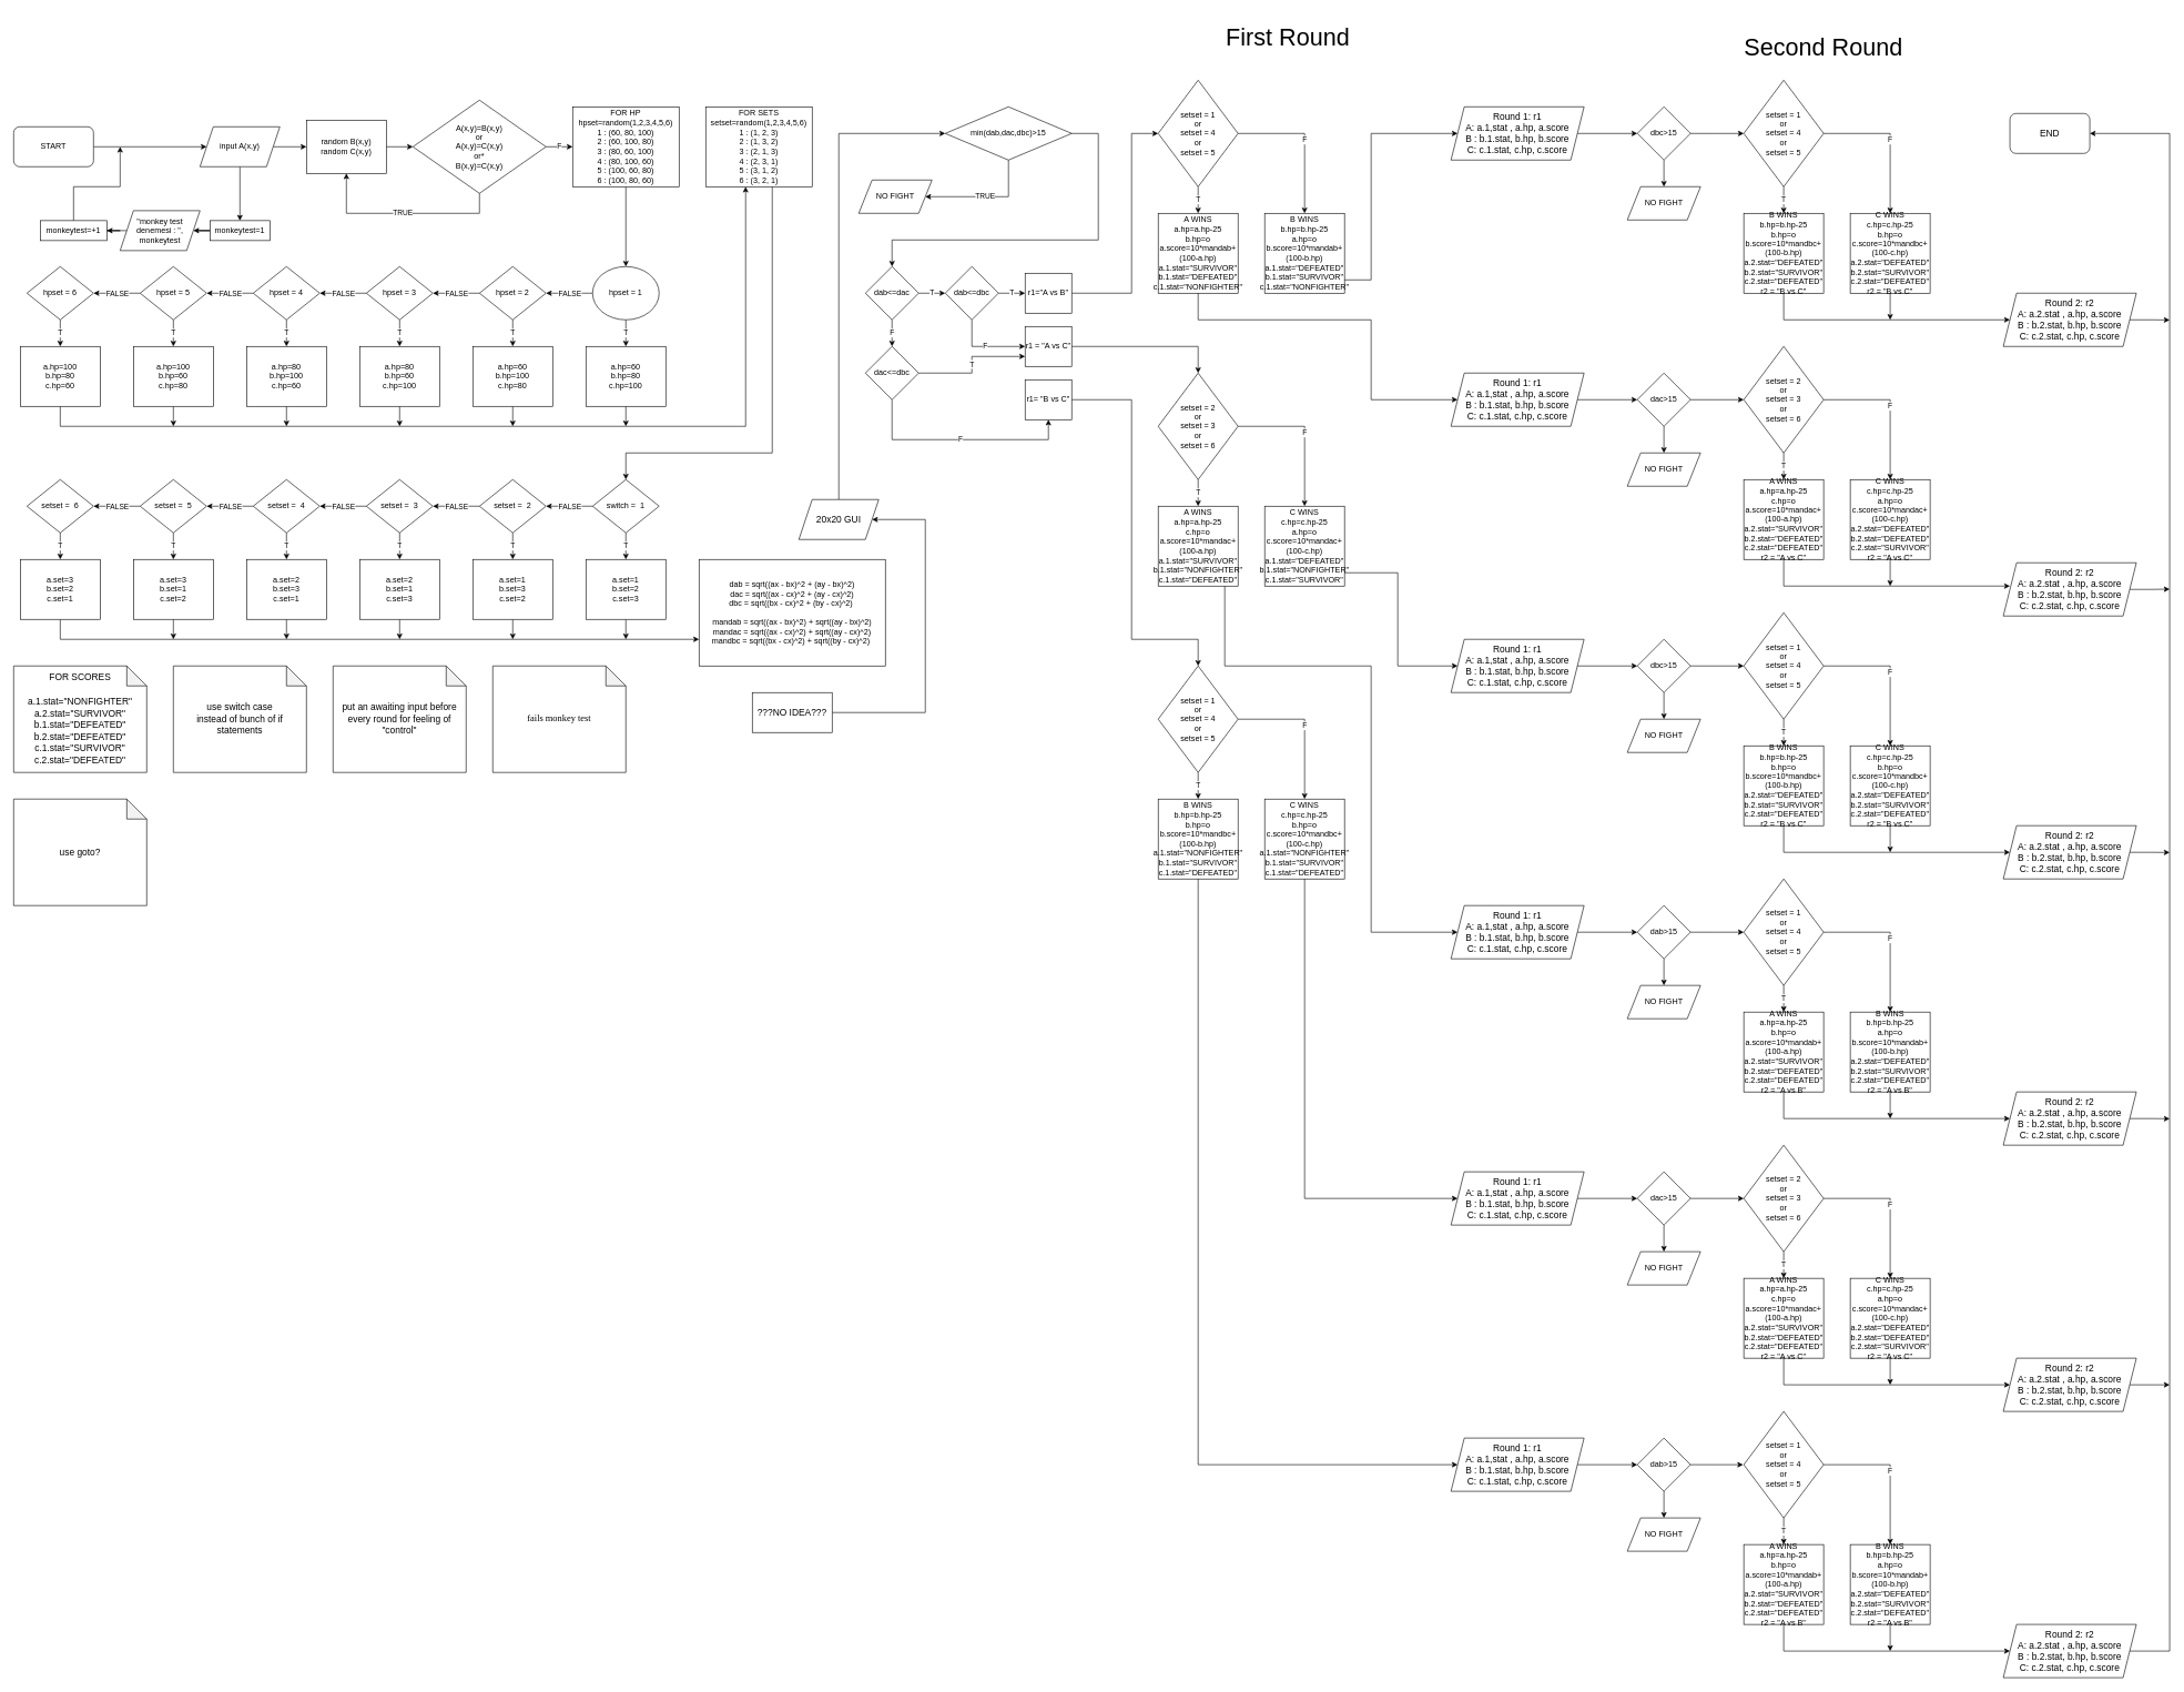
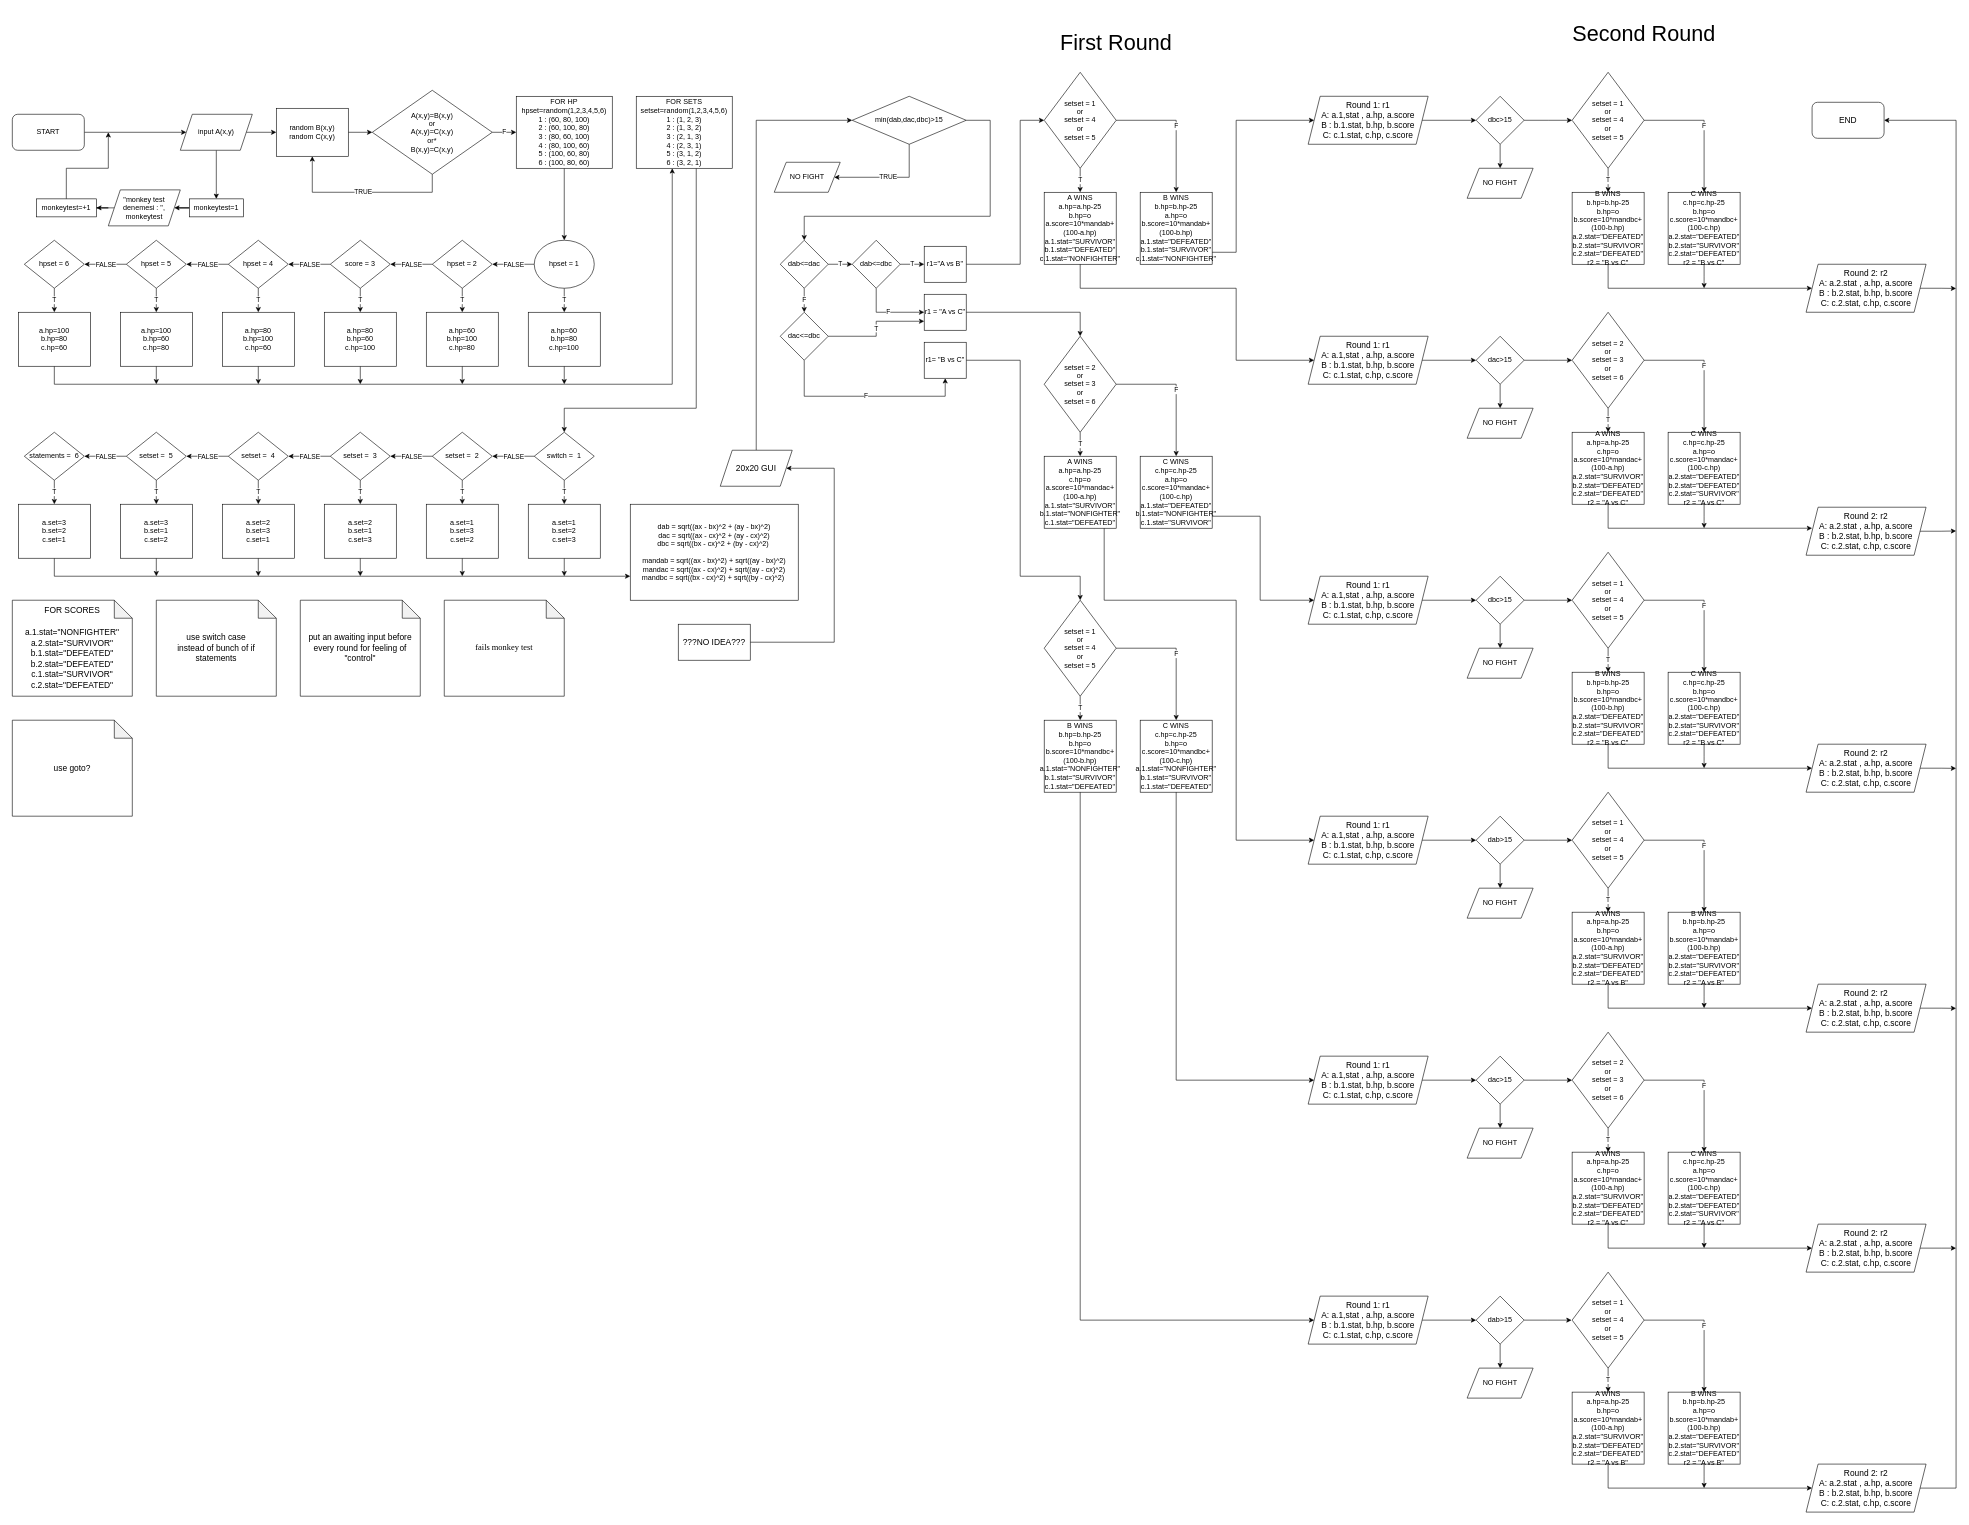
- <mxCell id="127" value="&lt;font style=&quot;font-size: 36px;&quot;&gt;First Round&lt;/font&gt;" style="text;html=1;strokeColor=none;fillColor=none;align=center;verticalAlign=middle;whiteSpace=wrap;rounded=0;" parent="1" vertex="1"><mxGeometry x="1775" y="5" width="320" height="100" as="geometry" /></mxCell>
+ <mxCell id="127" value="&lt;font style=&quot;font-size: 36px;&quot;&gt;First Round&lt;/font&gt;" style="text;html=1;strokeColor=none;fillColor=none;align=center;verticalAlign=middle;whiteSpace=wrap;rounded=0;" parent="1" vertex="1"><mxGeometry x="1700" y="20" width="320" height="100" as="geometry" /></mxCell>
- <mxCell id="128" value="&lt;font style=&quot;font-size: 36px;&quot;&gt;Second Round&lt;/font&gt;" style="text;html=1;strokeColor=none;fillColor=none;align=center;verticalAlign=middle;whiteSpace=wrap;rounded=0;" parent="1" vertex="1"><mxGeometry x="2580" y="20" width="320" height="100" as="geometry" /></mxCell>
+ <mxCell id="128" value="&lt;font style=&quot;font-size: 36px;&quot;&gt;Second Round&lt;/font&gt;" style="text;html=1;strokeColor=none;fillColor=none;align=center;verticalAlign=middle;whiteSpace=wrap;rounded=0;" parent="1" vertex="1"><mxGeometry x="2580" y="5" width="320" height="100" as="geometry" /></mxCell>
- <mxCell id="22" value="hpset = 3" style="rhombus;whiteSpace=wrap;html=1;" parent="1" vertex="1"><mxGeometry x="550" y="400" width="100" height="80" as="geometry" /></mxCell>
+ <mxCell id="22" value="score = 3" style="rhombus;whiteSpace=wrap;html=1;" parent="1" vertex="1"><mxGeometry x="550" y="400" width="100" height="80" as="geometry" /></mxCell>
- <mxCell id="71" value="setset =&amp;nbsp; 6" style="rhombus;whiteSpace=wrap;html=1;" parent="1" vertex="1"><mxGeometry x="40" y="720" width="100" height="80" as="geometry" /></mxCell>
+ <mxCell id="71" value="statements =&amp;nbsp; 6" style="rhombus;whiteSpace=wrap;html=1;" parent="1" vertex="1"><mxGeometry x="40" y="720" width="100" height="80" as="geometry" /></mxCell>
